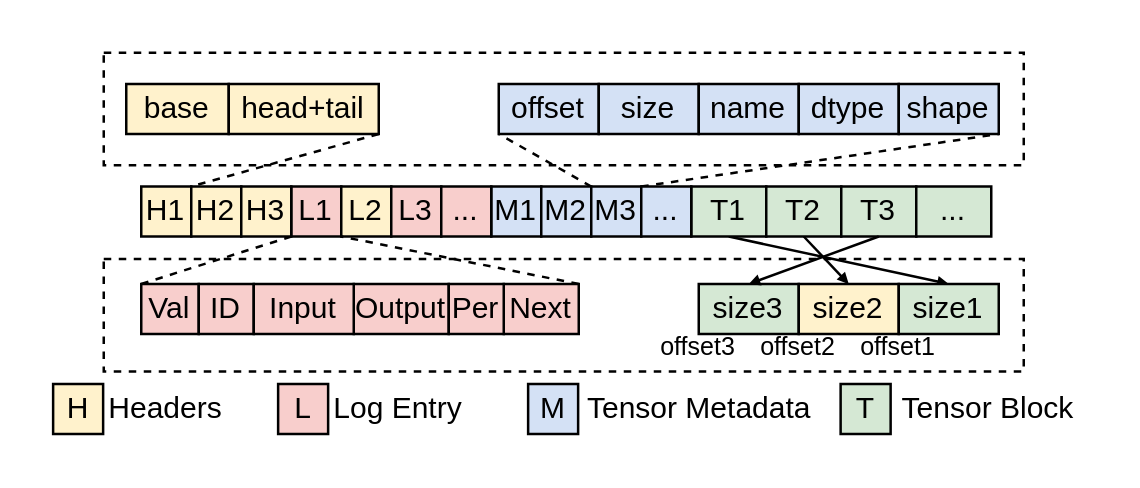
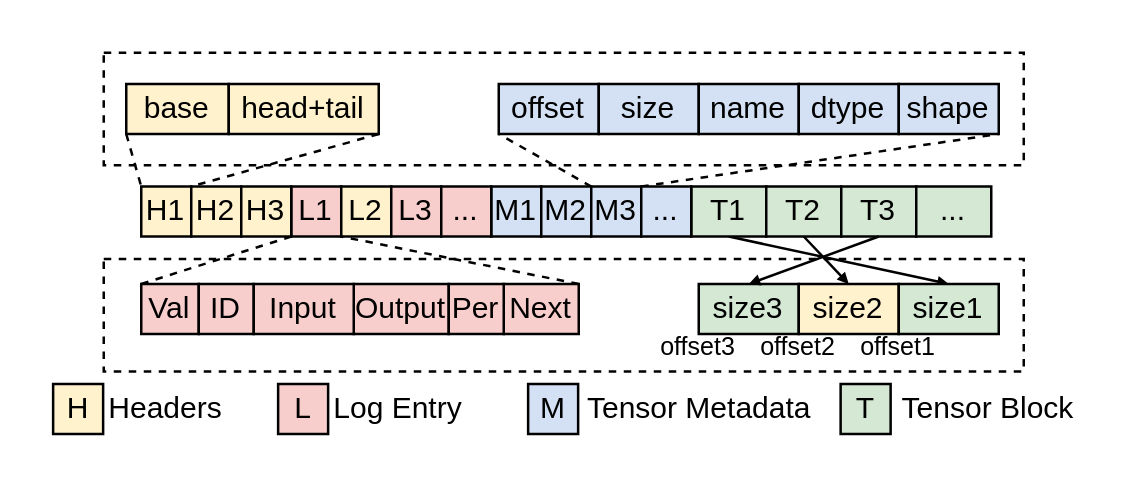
+ <mxCell id="37" style="rounded=0;orthogonalLoop=1;jettySize=auto;html=1;exitX=0;exitY=1;exitDx=0;exitDy=0;entryX=0;entryY=0;entryDx=0;entryDy=0;dashed=1;endArrow=none;endFill=0;" parent="1" source="38" target="36" edge="1"><mxGeometry relative="1" as="geometry" /></mxCell>
